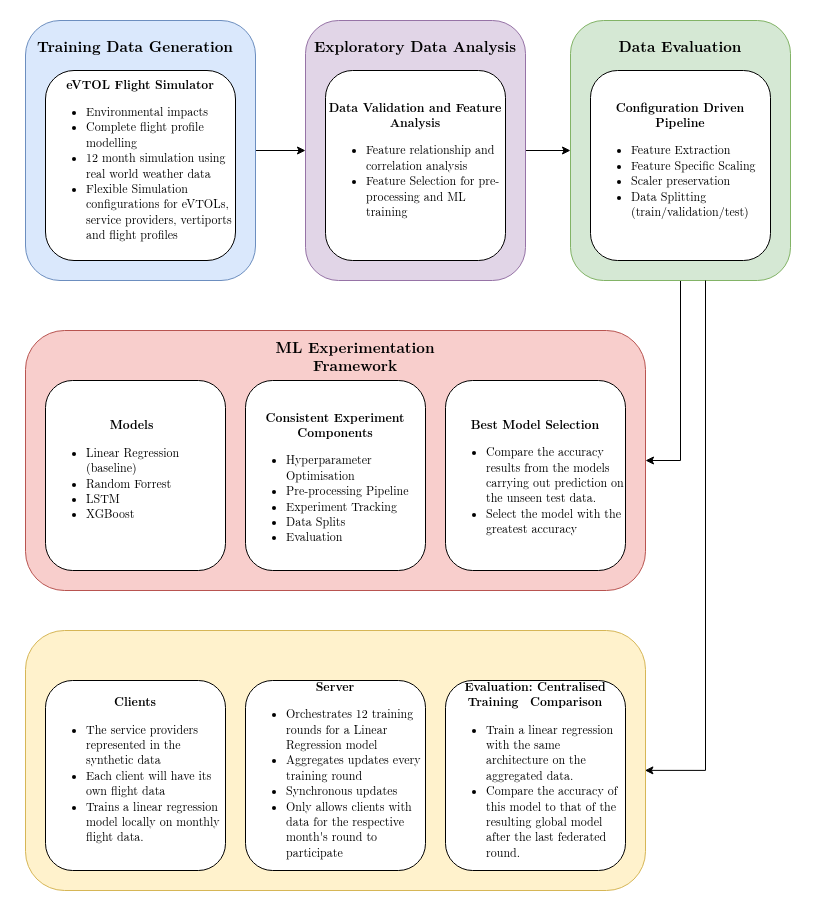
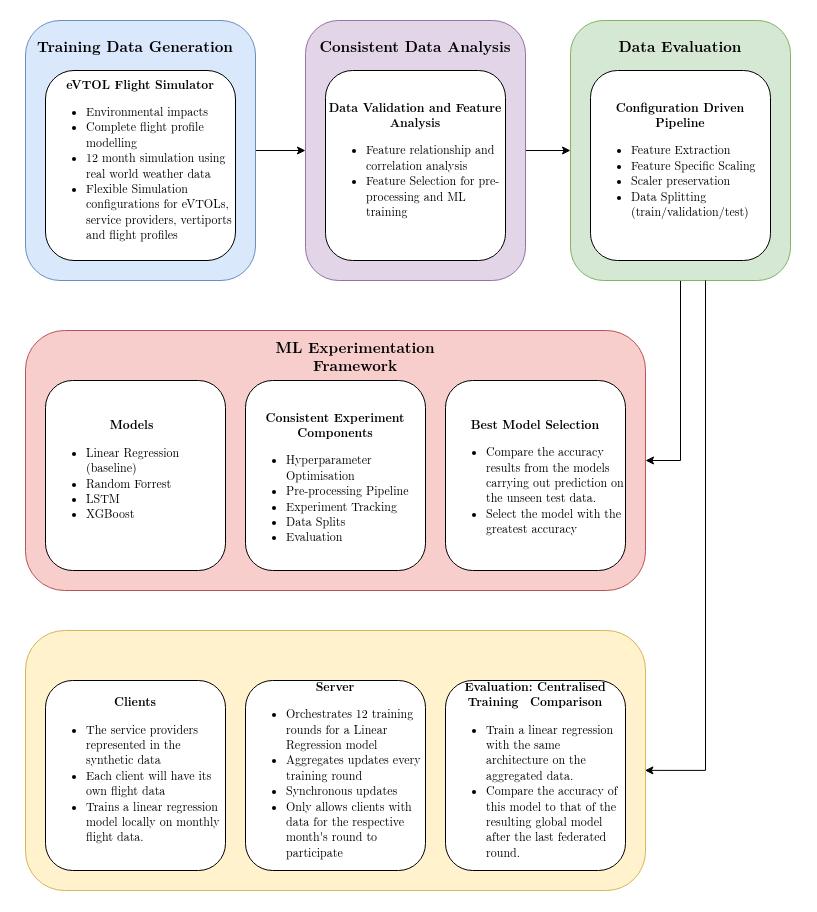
- <mxCell id="8" value="&lt;b&gt;&lt;font style=&quot;font-size: 15px;&quot;&gt;Exploratory Data Analysis&lt;/font&gt;&lt;/b&gt;" style="text;html=1;align=center;verticalAlign=middle;whiteSpace=wrap;rounded=0;fontFamily=Latin Modern roman;fontSource=https%3A%2F%2Ffonts.googleapis.com%2Fcss%3Ffamily%3DLatin%2BModern%2Broman;" vertex="1" parent="1"><mxGeometry x="300" y="30" width="230" height="30" as="geometry" /></mxCell>
+ <mxCell id="8" value="&lt;b&gt;&lt;font style=&quot;font-size: 15px;&quot;&gt;Consistent Data Analysis&lt;/font&gt;&lt;/b&gt;" style="text;html=1;align=center;verticalAlign=middle;whiteSpace=wrap;rounded=0;fontFamily=Latin Modern roman;fontSource=https%3A%2F%2Ffonts.googleapis.com%2Fcss%3Ffamily%3DLatin%2BModern%2Broman;" vertex="1" parent="1"><mxGeometry x="300" y="30" width="230" height="30" as="geometry" /></mxCell>
